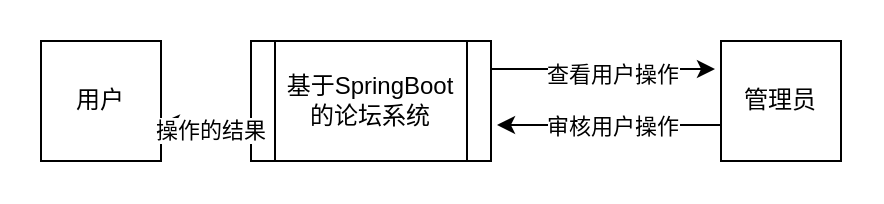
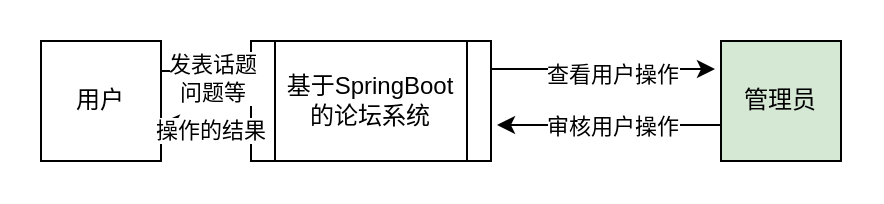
+ <mxCell id="5" value="" style="endArrow=classic;html=1;rounded=0;exitX=1;exitY=0.25;exitDx=0;exitDy=0;entryX=0;entryY=0.25;entryDx=0;entryDy=0;" edge="1" parent="1" source="3" target="2"><mxGeometry width="50" height="50" relative="1" as="geometry"><mxPoint x="50" y="34" as="sourcePoint" /><mxPoint x="124" y="34" as="targetPoint" /></mxGeometry></mxCell>
+ <mxCell id="6" value="Text" style="edgeLabel;html=1;align=center;verticalAlign=middle;resizable=0;points=[];" vertex="1" connectable="0" parent="5"><mxGeometry x="0.092" y="-2" relative="1" as="geometry"><mxPoint as="offset" /></mxGeometry></mxCell>
+ <mxCell id="7" value="发表话题&lt;br&gt;问题等" style="edgeLabel;html=1;align=center;verticalAlign=middle;resizable=0;points=[];" vertex="1" connectable="0" parent="5"><mxGeometry x="0.092" y="-4" relative="1" as="geometry"><mxPoint as="offset" /></mxGeometry></mxCell>
- <mxCell id="4" value="管理员" style="whiteSpace=wrap;html=1;aspect=fixed;" vertex="1" parent="1"><mxGeometry x="360" y="20" width="60" height="60" as="geometry" /></mxCell>
+ <mxCell id="4" value="管理员" style="whiteSpace=wrap;html=1;aspect=fixed;fillColor=#d5e8d4;" vertex="1" parent="1"><mxGeometry x="360" y="20" width="60" height="60" as="geometry" /></mxCell>
